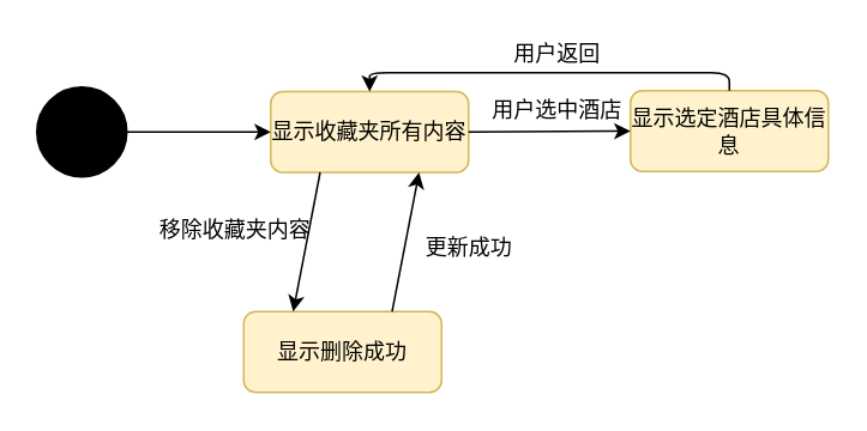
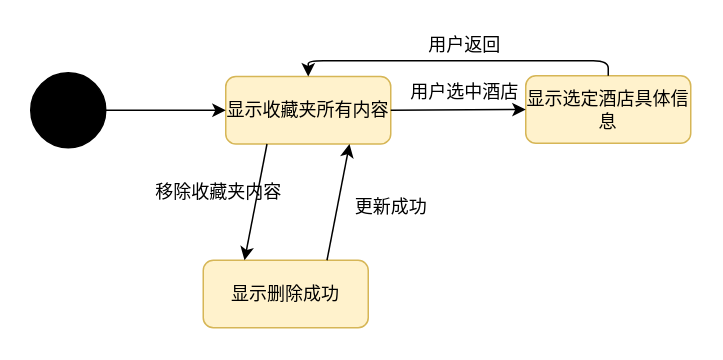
- <mxCell id="8" value="移除收藏夹内容" style="text;html=1;align=center;verticalAlign=middle;resizable=0;points=[];autosize=1;" vertex="1" parent="1"><mxGeometry x="80" y="118" width="100" height="20" as="geometry" /></mxCell>
+ <mxCell id="8" value="移除收藏夹内容" style="text;html=1;align=center;verticalAlign=middle;resizable=0;points=[];autosize=1;" vertex="1" parent="1"><mxGeometry x="95" y="118" width="100" height="20" as="geometry" /></mxCell>
